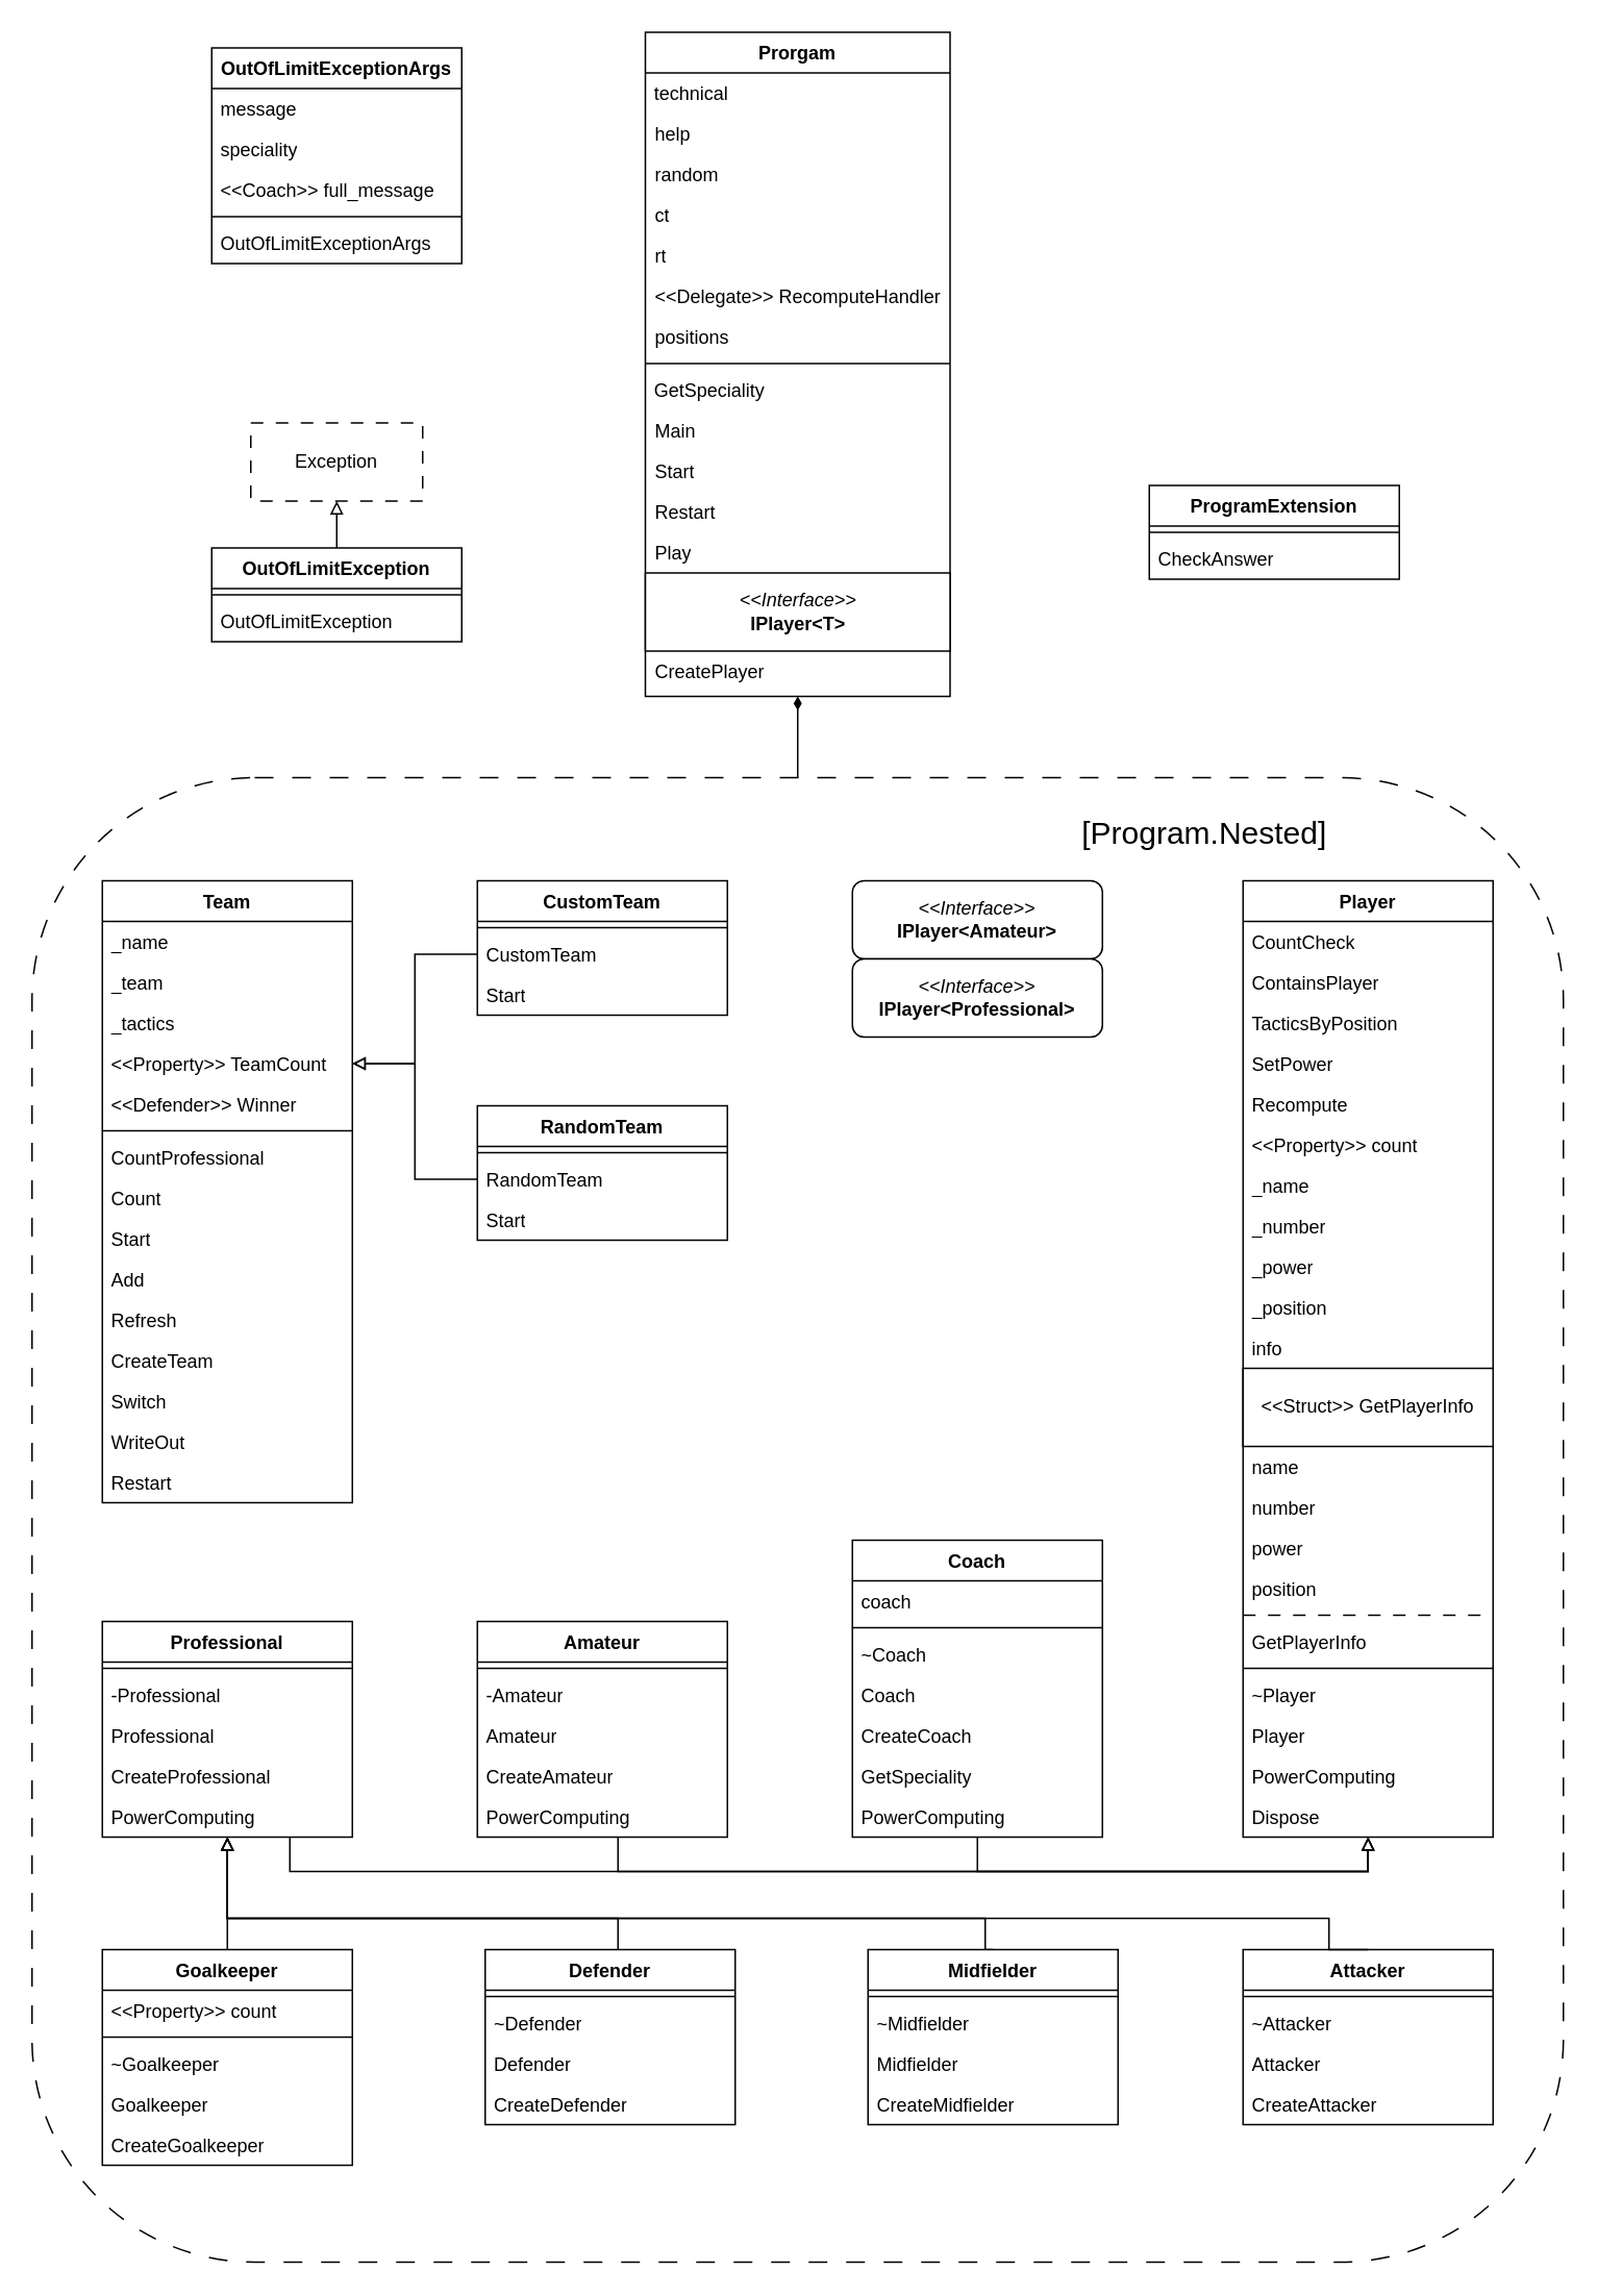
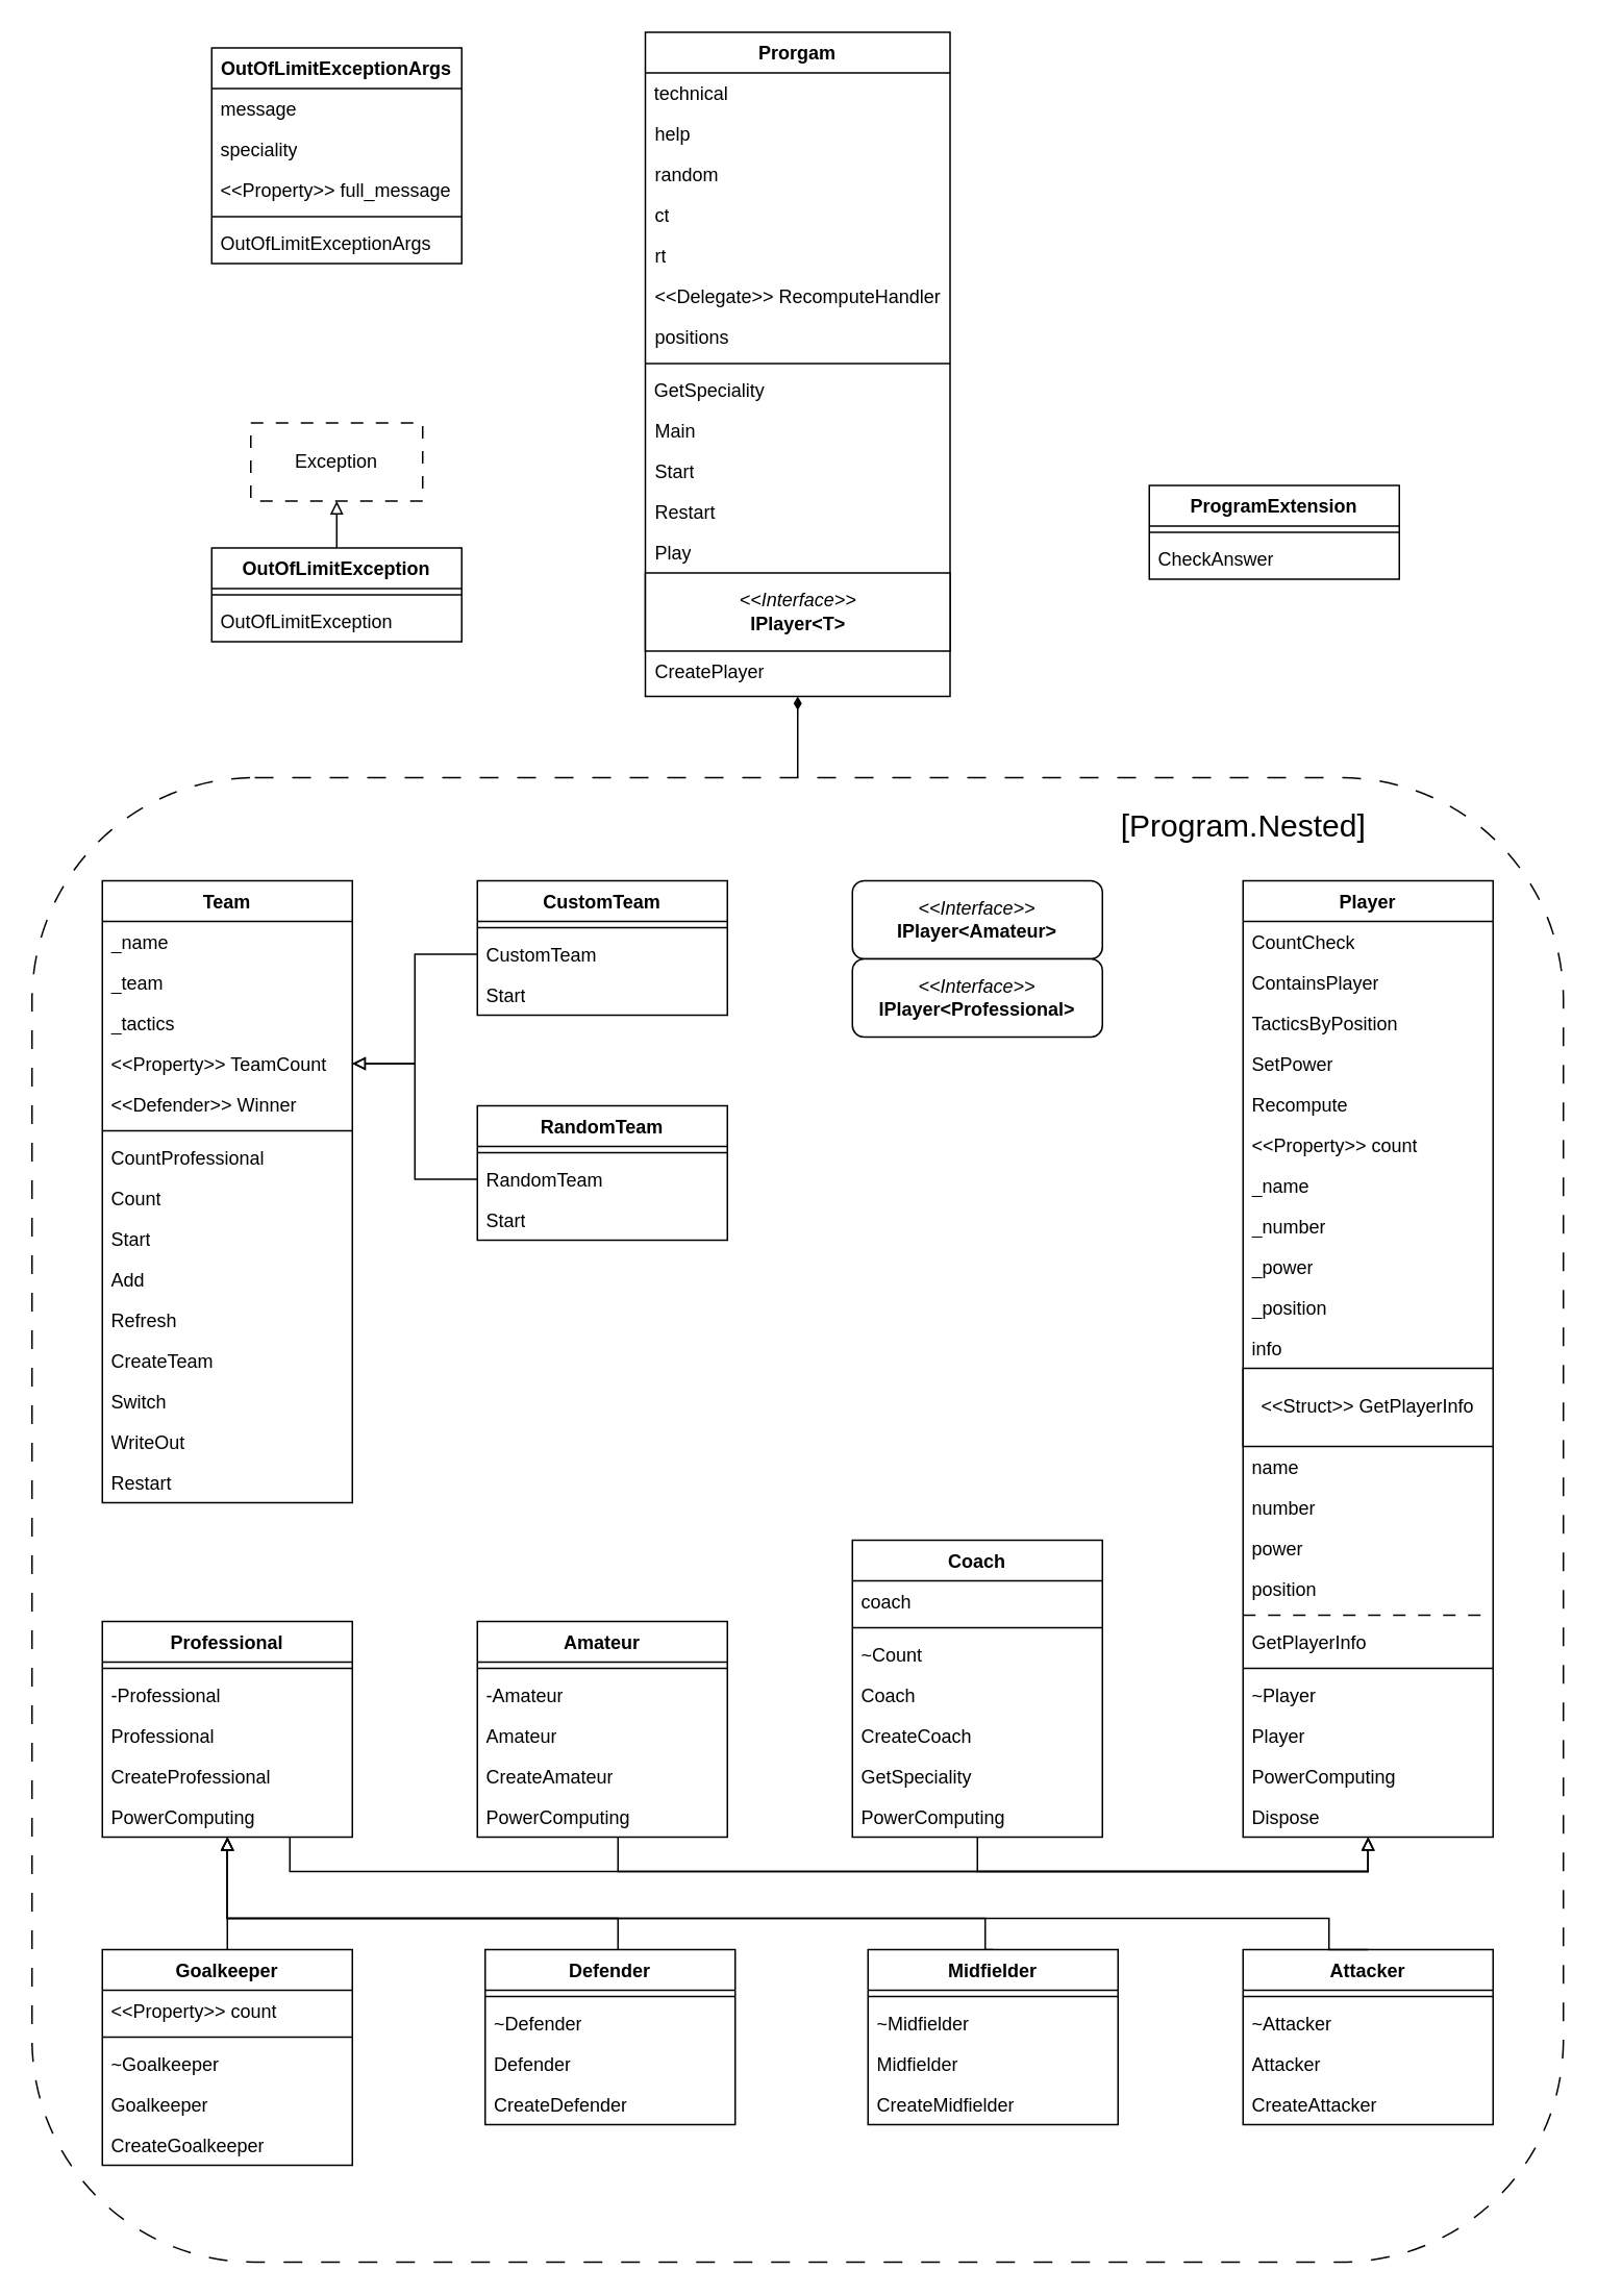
- <mxCell id="130" value="&amp;lt;&amp;lt;Coach&amp;gt;&amp;gt; full_message" style="text;strokeColor=none;fillColor=none;align=left;verticalAlign=top;spacingLeft=4;spacingRight=4;overflow=hidden;rotatable=0;points=[[0,0.5],[1,0.5]];portConstraint=eastwest;whiteSpace=wrap;html=1;" parent="127" vertex="1"><mxGeometry y="78" width="160" height="26" as="geometry" /></mxCell>
+ <mxCell id="130" value="&amp;lt;&amp;lt;Property&amp;gt;&amp;gt; full_message" style="text;strokeColor=none;fillColor=none;align=left;verticalAlign=top;spacingLeft=4;spacingRight=4;overflow=hidden;rotatable=0;points=[[0,0.5],[1,0.5]];portConstraint=eastwest;whiteSpace=wrap;html=1;" parent="127" vertex="1"><mxGeometry y="78" width="160" height="26" as="geometry" /></mxCell>
- <mxCell id="85" value="&lt;font style=&quot;font-size: 20px;&quot;&gt;[Program.Nested]&lt;/font&gt;" style="text;html=1;align=center;verticalAlign=middle;resizable=0;points=[];autosize=1;strokeColor=none;fillColor=none;" parent="1" vertex="1"><mxGeometry x="680" y="512" width="180" height="40" as="geometry" /></mxCell>
+ <mxCell id="85" value="&lt;font style=&quot;font-size: 20px;&quot;&gt;[Program.Nested]&lt;/font&gt;" style="text;html=1;align=center;verticalAlign=middle;resizable=0;points=[];autosize=1;strokeColor=none;fillColor=none;" parent="1" vertex="1"><mxGeometry x="705" y="507" width="180" height="40" as="geometry" /></mxCell>
- <mxCell id="55" value="~Coach" style="text;strokeColor=none;fillColor=none;align=left;verticalAlign=top;spacingLeft=4;spacingRight=4;overflow=hidden;rotatable=0;points=[[0,0.5],[1,0.5]];portConstraint=eastwest;whiteSpace=wrap;html=1;" parent="52" vertex="1"><mxGeometry y="60" width="160" height="26" as="geometry" /></mxCell>
+ <mxCell id="55" value="~Count" style="text;strokeColor=none;fillColor=none;align=left;verticalAlign=top;spacingLeft=4;spacingRight=4;overflow=hidden;rotatable=0;points=[[0,0.5],[1,0.5]];portConstraint=eastwest;whiteSpace=wrap;html=1;" parent="52" vertex="1"><mxGeometry y="60" width="160" height="26" as="geometry" /></mxCell>
